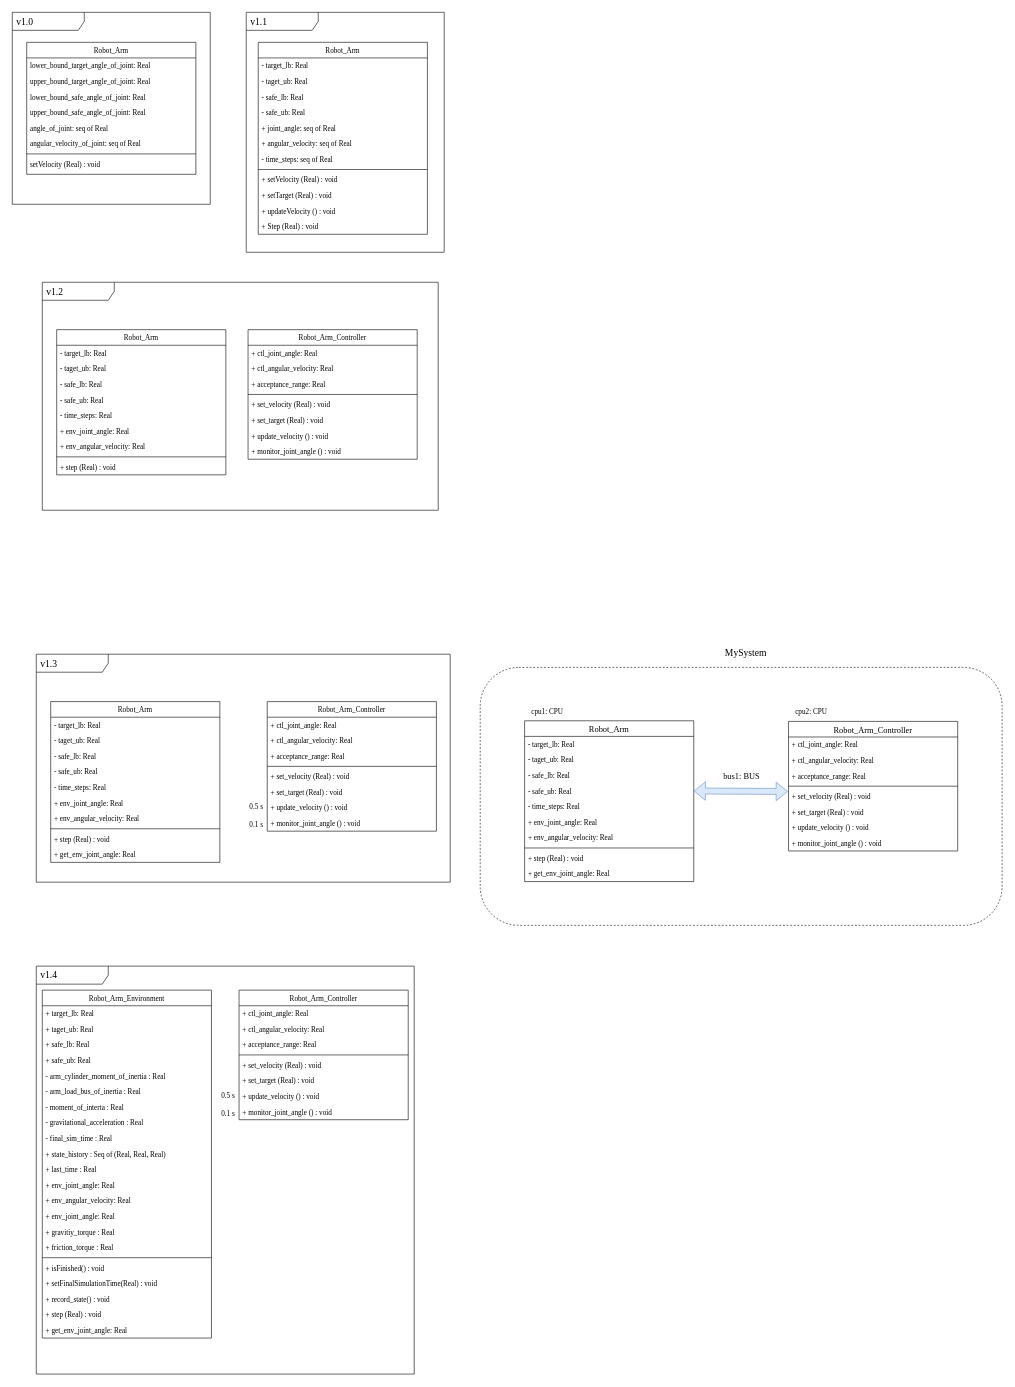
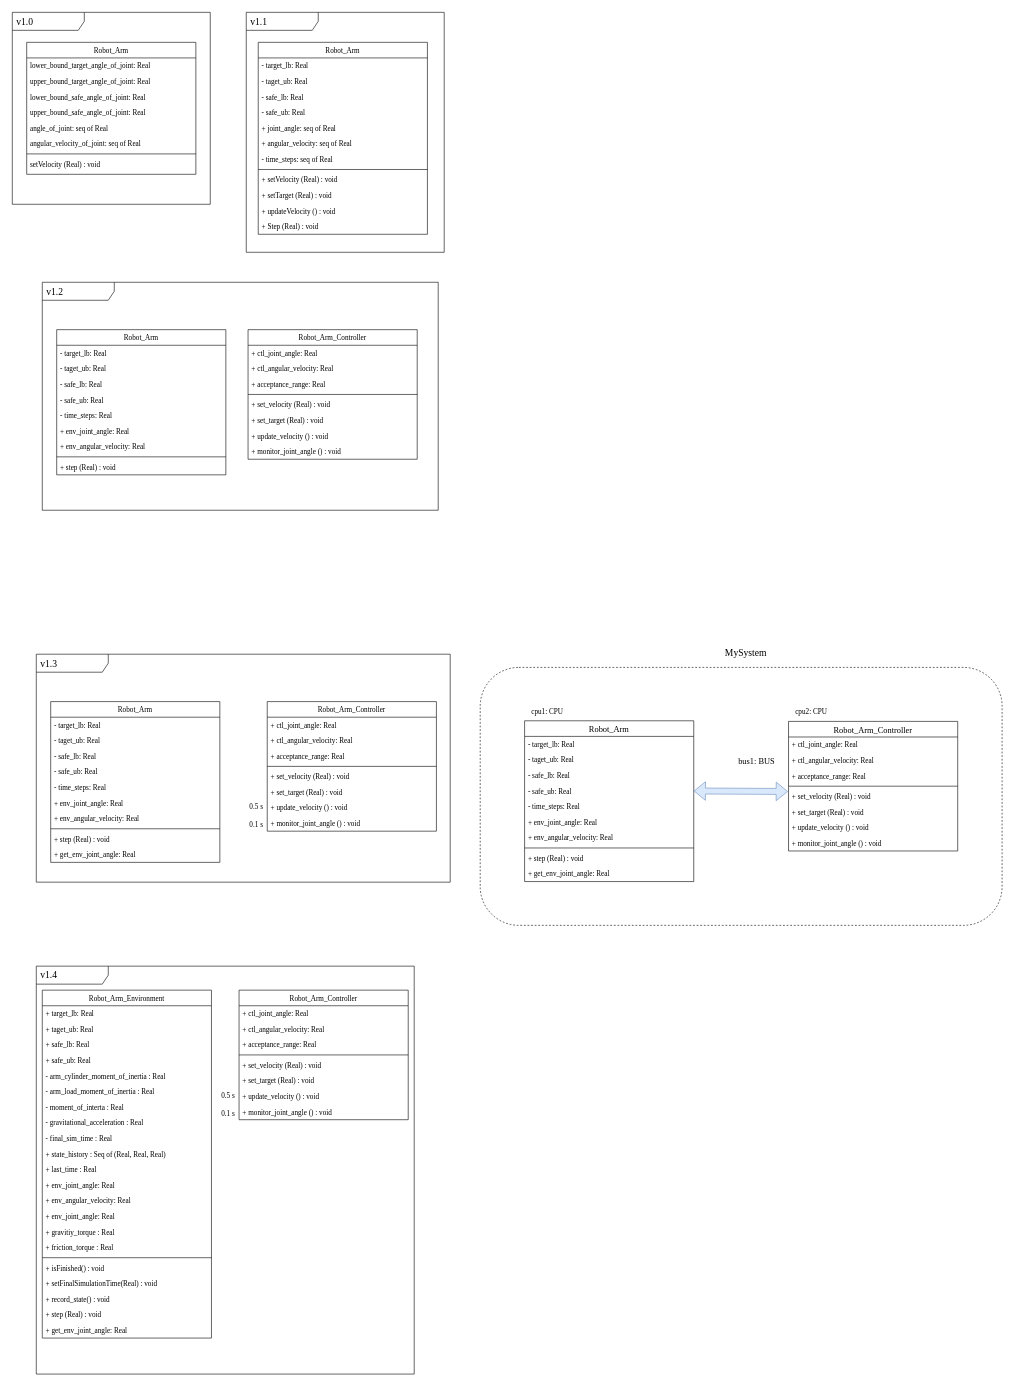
- <mxCell id="84" value="bus1: BUS" style="text;html=1;strokeColor=none;fillColor=none;align=center;verticalAlign=middle;whiteSpace=wrap;rounded=0;fontSize=14;fontFamily=Palatino Linotype;" parent="1" vertex="1"><mxGeometry x="1191" y="1280" width="90" height="30" as="geometry" /></mxCell>
+ <mxCell id="84" value="bus1: BUS" style="text;html=1;strokeColor=none;fillColor=none;align=center;verticalAlign=middle;whiteSpace=wrap;rounded=0;fontSize=14;fontFamily=Palatino Linotype;" parent="1" vertex="1"><mxGeometry x="1216" y="1255" width="90" height="30" as="geometry" /></mxCell>
- <mxCell id="105" value="- arm_load_bus_of_inertia : Real" style="text;align=left;verticalAlign=top;spacingLeft=4;spacingRight=4;overflow=hidden;rotatable=0;points=[[0,0.5],[1,0.5]];portConstraint=eastwest;fontFamily=Palatino Linotype;" vertex="1" parent="99"><mxGeometry y="156" width="282" height="26" as="geometry" /></mxCell>
+ <mxCell id="105" value="- arm_load_moment_of_inertia : Real" style="text;align=left;verticalAlign=top;spacingLeft=4;spacingRight=4;overflow=hidden;rotatable=0;points=[[0,0.5],[1,0.5]];portConstraint=eastwest;fontFamily=Palatino Linotype;" vertex="1" parent="99"><mxGeometry y="156" width="282" height="26" as="geometry" /></mxCell>
